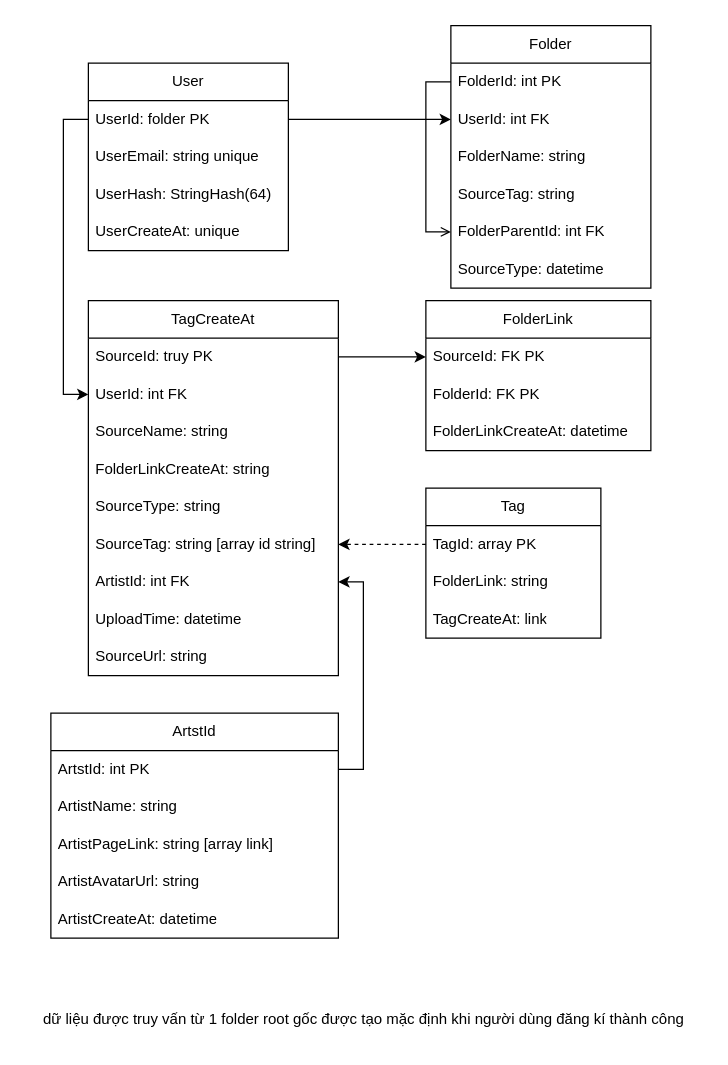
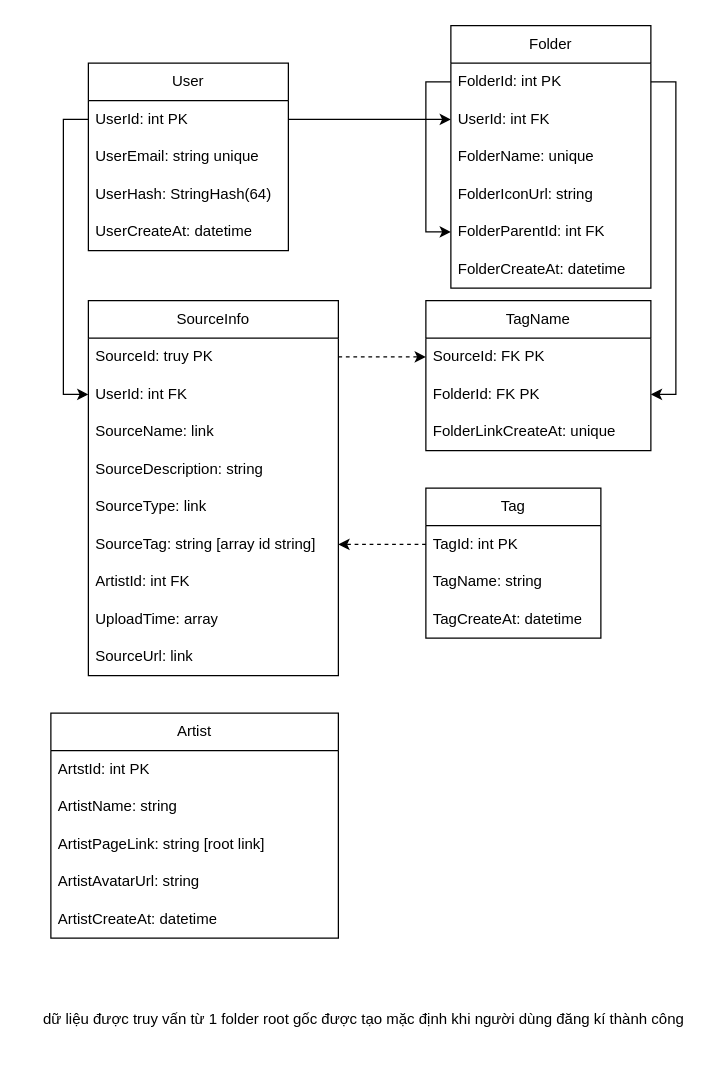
- <mxCell id="25" value="UserId: folder PK" style="text;strokeColor=none;fillColor=none;align=left;verticalAlign=middle;spacingLeft=4;spacingRight=4;overflow=hidden;points=[[0,0.5],[1,0.5]];portConstraint=eastwest;rotatable=0;whiteSpace=wrap;html=1;" parent="24" vertex="1"><mxGeometry y="30" width="160" height="30" as="geometry" /></mxCell>
+ <mxCell id="25" value="UserId: int PK" style="text;strokeColor=none;fillColor=none;align=left;verticalAlign=middle;spacingLeft=4;spacingRight=4;overflow=hidden;points=[[0,0.5],[1,0.5]];portConstraint=eastwest;rotatable=0;whiteSpace=wrap;html=1;" parent="24" vertex="1"><mxGeometry y="30" width="160" height="30" as="geometry" /></mxCell>
- <mxCell id="16" value="FolderName: string" style="text;strokeColor=none;fillColor=none;align=left;verticalAlign=middle;spacingLeft=4;spacingRight=4;overflow=hidden;points=[[0,0.5],[1,0.5]];portConstraint=eastwest;rotatable=0;whiteSpace=wrap;html=1;" parent="12" vertex="1"><mxGeometry y="90" width="160" height="30" as="geometry" /></mxCell>
+ <mxCell id="16" value="FolderName: unique" style="text;strokeColor=none;fillColor=none;align=left;verticalAlign=middle;spacingLeft=4;spacingRight=4;overflow=hidden;points=[[0,0.5],[1,0.5]];portConstraint=eastwest;rotatable=0;whiteSpace=wrap;html=1;" parent="12" vertex="1"><mxGeometry y="90" width="160" height="30" as="geometry" /></mxCell>
- <mxCell id="17" value="SourceTag: string" style="text;strokeColor=none;fillColor=none;align=left;verticalAlign=middle;spacingLeft=4;spacingRight=4;overflow=hidden;points=[[0,0.5],[1,0.5]];portConstraint=eastwest;rotatable=0;whiteSpace=wrap;html=1;" parent="12" vertex="1"><mxGeometry y="120" width="160" height="30" as="geometry" /></mxCell>
+ <mxCell id="17" value="FolderIconUrl: string" style="text;strokeColor=none;fillColor=none;align=left;verticalAlign=middle;spacingLeft=4;spacingRight=4;overflow=hidden;points=[[0,0.5],[1,0.5]];portConstraint=eastwest;rotatable=0;whiteSpace=wrap;html=1;" parent="12" vertex="1"><mxGeometry y="120" width="160" height="30" as="geometry" /></mxCell>
- <mxCell id="28" value="UserCreateAt: unique" style="text;strokeColor=none;fillColor=none;align=left;verticalAlign=middle;spacingLeft=4;spacingRight=4;overflow=hidden;points=[[0,0.5],[1,0.5]];portConstraint=eastwest;rotatable=0;whiteSpace=wrap;html=1;" parent="24" vertex="1"><mxGeometry y="120" width="160" height="30" as="geometry" /></mxCell>
+ <mxCell id="28" value="UserCreateAt: datetime" style="text;strokeColor=none;fillColor=none;align=left;verticalAlign=middle;spacingLeft=4;spacingRight=4;overflow=hidden;points=[[0,0.5],[1,0.5]];portConstraint=eastwest;rotatable=0;whiteSpace=wrap;html=1;" parent="24" vertex="1"><mxGeometry y="120" width="160" height="30" as="geometry" /></mxCell>
- <mxCell id="13" style="edgeStyle=orthogonalEdgeStyle;rounded=0;orthogonalLoop=1;jettySize=auto;html=1;entryX=0;entryY=0.5;entryDx=0;entryDy=0;endArrow=open;" parent="12" source="14" target="18" edge="1"><mxGeometry relative="1" as="geometry" /></mxCell>
+ <mxCell id="13" style="edgeStyle=orthogonalEdgeStyle;rounded=0;orthogonalLoop=1;jettySize=auto;html=1;entryX=0;entryY=0.5;entryDx=0;entryDy=0;" parent="12" source="14" target="18" edge="1"><mxGeometry relative="1" as="geometry" /></mxCell>
+ <mxCell id="31" style="edgeStyle=orthogonalEdgeStyle;rounded=0;orthogonalLoop=1;jettySize=auto;html=1;exitX=1;exitY=0.5;exitDx=0;exitDy=0;" parent="1" source="14" target="22" edge="1"><mxGeometry relative="1" as="geometry" /></mxCell>
- <mxCell id="19" value="SourceType: datetime" style="text;strokeColor=none;fillColor=none;align=left;verticalAlign=middle;spacingLeft=4;spacingRight=4;overflow=hidden;points=[[0,0.5],[1,0.5]];portConstraint=eastwest;rotatable=0;whiteSpace=wrap;html=1;" parent="12" vertex="1"><mxGeometry y="180" width="160" height="30" as="geometry" /></mxCell>
+ <mxCell id="19" value="FolderCreateAt: datetime" style="text;strokeColor=none;fillColor=none;align=left;verticalAlign=middle;spacingLeft=4;spacingRight=4;overflow=hidden;points=[[0,0.5],[1,0.5]];portConstraint=eastwest;rotatable=0;whiteSpace=wrap;html=1;" parent="12" vertex="1"><mxGeometry y="180" width="160" height="30" as="geometry" /></mxCell>
- <mxCell id="2" value="TagCreateAt" style="swimlane;fontStyle=0;childLayout=stackLayout;horizontal=1;startSize=30;horizontalStack=0;resizeParent=1;resizeParentMax=0;resizeLast=0;collapsible=1;marginBottom=0;whiteSpace=wrap;html=1;" parent="1" vertex="1"><mxGeometry x="70" y="240" width="200" height="300" as="geometry" /></mxCell>
+ <mxCell id="2" value="SourceInfo" style="swimlane;fontStyle=0;childLayout=stackLayout;horizontal=1;startSize=30;horizontalStack=0;resizeParent=1;resizeParentMax=0;resizeLast=0;collapsible=1;marginBottom=0;whiteSpace=wrap;html=1;" parent="1" vertex="1"><mxGeometry x="70" y="240" width="200" height="300" as="geometry" /></mxCell>
- <mxCell id="20" value="FolderLink" style="swimlane;fontStyle=0;childLayout=stackLayout;horizontal=1;startSize=30;horizontalStack=0;resizeParent=1;resizeParentMax=0;resizeLast=0;collapsible=1;marginBottom=0;whiteSpace=wrap;html=1;" parent="1" vertex="1"><mxGeometry x="340" y="240" width="180" height="120" as="geometry" /></mxCell>
+ <mxCell id="20" value="TagName" style="swimlane;fontStyle=0;childLayout=stackLayout;horizontal=1;startSize=30;horizontalStack=0;resizeParent=1;resizeParentMax=0;resizeLast=0;collapsible=1;marginBottom=0;whiteSpace=wrap;html=1;" parent="1" vertex="1"><mxGeometry x="340" y="240" width="180" height="120" as="geometry" /></mxCell>
- <mxCell id="32" style="edgeStyle=orthogonalEdgeStyle;rounded=0;orthogonalLoop=1;jettySize=auto;html=1;entryX=0;entryY=0.5;entryDx=0;entryDy=0;" parent="1" source="3" target="21" edge="1"><mxGeometry relative="1" as="geometry" /></mxCell>
+ <mxCell id="32" style="edgeStyle=orthogonalEdgeStyle;rounded=0;orthogonalLoop=1;jettySize=auto;html=1;entryX=0;entryY=0.5;entryDx=0;entryDy=0;dashed=1;" parent="1" source="3" target="21" edge="1"><mxGeometry relative="1" as="geometry" /></mxCell>
- <mxCell id="5" value="SourceName: string" style="text;strokeColor=none;fillColor=none;align=left;verticalAlign=middle;spacingLeft=4;spacingRight=4;overflow=hidden;points=[[0,0.5],[1,0.5]];portConstraint=eastwest;rotatable=0;whiteSpace=wrap;html=1;" parent="2" vertex="1"><mxGeometry y="90" width="200" height="30" as="geometry" /></mxCell>
+ <mxCell id="5" value="SourceName: link" style="text;strokeColor=none;fillColor=none;align=left;verticalAlign=middle;spacingLeft=4;spacingRight=4;overflow=hidden;points=[[0,0.5],[1,0.5]];portConstraint=eastwest;rotatable=0;whiteSpace=wrap;html=1;" parent="2" vertex="1"><mxGeometry y="90" width="200" height="30" as="geometry" /></mxCell>
- <mxCell id="23" value="FolderLinkCreateAt: datetime" style="text;strokeColor=none;fillColor=none;align=left;verticalAlign=middle;spacingLeft=4;spacingRight=4;overflow=hidden;points=[[0,0.5],[1,0.5]];portConstraint=eastwest;rotatable=0;whiteSpace=wrap;html=1;" parent="20" vertex="1"><mxGeometry y="90" width="180" height="30" as="geometry" /></mxCell>
+ <mxCell id="23" value="FolderLinkCreateAt: unique" style="text;strokeColor=none;fillColor=none;align=left;verticalAlign=middle;spacingLeft=4;spacingRight=4;overflow=hidden;points=[[0,0.5],[1,0.5]];portConstraint=eastwest;rotatable=0;whiteSpace=wrap;html=1;" parent="20" vertex="1"><mxGeometry y="90" width="180" height="30" as="geometry" /></mxCell>
- <mxCell id="6" value="FolderLinkCreateAt: string" style="text;strokeColor=none;fillColor=none;align=left;verticalAlign=middle;spacingLeft=4;spacingRight=4;overflow=hidden;points=[[0,0.5],[1,0.5]];portConstraint=eastwest;rotatable=0;whiteSpace=wrap;html=1;" parent="2" vertex="1"><mxGeometry y="120" width="200" height="30" as="geometry" /></mxCell>
+ <mxCell id="6" value="SourceDescription: string" style="text;strokeColor=none;fillColor=none;align=left;verticalAlign=middle;spacingLeft=4;spacingRight=4;overflow=hidden;points=[[0,0.5],[1,0.5]];portConstraint=eastwest;rotatable=0;whiteSpace=wrap;html=1;" parent="2" vertex="1"><mxGeometry y="120" width="200" height="30" as="geometry" /></mxCell>
- <mxCell id="7" value="SourceType: string" style="text;strokeColor=none;fillColor=none;align=left;verticalAlign=middle;spacingLeft=4;spacingRight=4;overflow=hidden;points=[[0,0.5],[1,0.5]];portConstraint=eastwest;rotatable=0;whiteSpace=wrap;html=1;" parent="2" vertex="1"><mxGeometry y="150" width="200" height="30" as="geometry" /></mxCell>
+ <mxCell id="7" value="SourceType: link" style="text;strokeColor=none;fillColor=none;align=left;verticalAlign=middle;spacingLeft=4;spacingRight=4;overflow=hidden;points=[[0,0.5],[1,0.5]];portConstraint=eastwest;rotatable=0;whiteSpace=wrap;html=1;" parent="2" vertex="1"><mxGeometry y="150" width="200" height="30" as="geometry" /></mxCell>
- <mxCell id="34" value="TagId: array PK" style="text;strokeColor=none;fillColor=none;align=left;verticalAlign=middle;spacingLeft=4;spacingRight=4;overflow=hidden;points=[[0,0.5],[1,0.5]];portConstraint=eastwest;rotatable=0;whiteSpace=wrap;html=1;" vertex="1" parent="33"><mxGeometry y="30" width="140" height="30" as="geometry" /></mxCell>
+ <mxCell id="34" value="TagId: int PK" style="text;strokeColor=none;fillColor=none;align=left;verticalAlign=middle;spacingLeft=4;spacingRight=4;overflow=hidden;points=[[0,0.5],[1,0.5]];portConstraint=eastwest;rotatable=0;whiteSpace=wrap;html=1;" vertex="1" parent="33"><mxGeometry y="30" width="140" height="30" as="geometry" /></mxCell>
- <mxCell id="35" value="FolderLink: string" style="text;strokeColor=none;fillColor=none;align=left;verticalAlign=middle;spacingLeft=4;spacingRight=4;overflow=hidden;points=[[0,0.5],[1,0.5]];portConstraint=eastwest;rotatable=0;whiteSpace=wrap;html=1;" vertex="1" parent="33"><mxGeometry y="60" width="140" height="30" as="geometry" /></mxCell>
+ <mxCell id="35" value="TagName: string" style="text;strokeColor=none;fillColor=none;align=left;verticalAlign=middle;spacingLeft=4;spacingRight=4;overflow=hidden;points=[[0,0.5],[1,0.5]];portConstraint=eastwest;rotatable=0;whiteSpace=wrap;html=1;" vertex="1" parent="33"><mxGeometry y="60" width="140" height="30" as="geometry" /></mxCell>
- <mxCell id="10" value="UploadTime: datetime" style="text;strokeColor=none;fillColor=none;align=left;verticalAlign=middle;spacingLeft=4;spacingRight=4;overflow=hidden;points=[[0,0.5],[1,0.5]];portConstraint=eastwest;rotatable=0;whiteSpace=wrap;html=1;" parent="2" vertex="1"><mxGeometry y="240" width="200" height="30" as="geometry" /></mxCell>
+ <mxCell id="10" value="UploadTime: array" style="text;strokeColor=none;fillColor=none;align=left;verticalAlign=middle;spacingLeft=4;spacingRight=4;overflow=hidden;points=[[0,0.5],[1,0.5]];portConstraint=eastwest;rotatable=0;whiteSpace=wrap;html=1;" parent="2" vertex="1"><mxGeometry y="240" width="200" height="30" as="geometry" /></mxCell>
- <mxCell id="36" value="TagCreateAt: link" style="text;strokeColor=none;fillColor=none;align=left;verticalAlign=middle;spacingLeft=4;spacingRight=4;overflow=hidden;points=[[0,0.5],[1,0.5]];portConstraint=eastwest;rotatable=0;whiteSpace=wrap;html=1;" vertex="1" parent="33"><mxGeometry y="90" width="140" height="30" as="geometry" /></mxCell>
+ <mxCell id="36" value="TagCreateAt: datetime" style="text;strokeColor=none;fillColor=none;align=left;verticalAlign=middle;spacingLeft=4;spacingRight=4;overflow=hidden;points=[[0,0.5],[1,0.5]];portConstraint=eastwest;rotatable=0;whiteSpace=wrap;html=1;" vertex="1" parent="33"><mxGeometry y="90" width="140" height="30" as="geometry" /></mxCell>
- <mxCell id="11" value="SourceUrl: string" style="text;strokeColor=none;fillColor=none;align=left;verticalAlign=middle;spacingLeft=4;spacingRight=4;overflow=hidden;points=[[0,0.5],[1,0.5]];portConstraint=eastwest;rotatable=0;whiteSpace=wrap;html=1;" parent="2" vertex="1"><mxGeometry y="270" width="200" height="30" as="geometry" /></mxCell>
+ <mxCell id="11" value="SourceUrl: link" style="text;strokeColor=none;fillColor=none;align=left;verticalAlign=middle;spacingLeft=4;spacingRight=4;overflow=hidden;points=[[0,0.5],[1,0.5]];portConstraint=eastwest;rotatable=0;whiteSpace=wrap;html=1;" parent="2" vertex="1"><mxGeometry y="270" width="200" height="30" as="geometry" /></mxCell>
- <mxCell id="44" style="edgeStyle=orthogonalEdgeStyle;rounded=0;orthogonalLoop=1;jettySize=auto;html=1;entryX=1;entryY=0.5;entryDx=0;entryDy=0;" edge="1" parent="1" source="39" target="9"><mxGeometry relative="1" as="geometry" /></mxCell>
- <mxCell id="38" value="ArtstId" style="swimlane;fontStyle=0;childLayout=stackLayout;horizontal=1;startSize=30;horizontalStack=0;resizeParent=1;resizeParentMax=0;resizeLast=0;collapsible=1;marginBottom=0;whiteSpace=wrap;html=1;" vertex="1" parent="1"><mxGeometry x="40" y="570" width="230" height="180" as="geometry" /></mxCell>
+ <mxCell id="38" value="Artist" style="swimlane;fontStyle=0;childLayout=stackLayout;horizontal=1;startSize=30;horizontalStack=0;resizeParent=1;resizeParentMax=0;resizeLast=0;collapsible=1;marginBottom=0;whiteSpace=wrap;html=1;" vertex="1" parent="1"><mxGeometry x="40" y="570" width="230" height="180" as="geometry" /></mxCell>
- <mxCell id="41" value="ArtistPageLink: string [array link]" style="text;strokeColor=none;fillColor=none;align=left;verticalAlign=middle;spacingLeft=4;spacingRight=4;overflow=hidden;points=[[0,0.5],[1,0.5]];portConstraint=eastwest;rotatable=0;whiteSpace=wrap;html=1;" vertex="1" parent="38"><mxGeometry y="90" width="230" height="30" as="geometry" /></mxCell>
+ <mxCell id="41" value="ArtistPageLink: string [root link]" style="text;strokeColor=none;fillColor=none;align=left;verticalAlign=middle;spacingLeft=4;spacingRight=4;overflow=hidden;points=[[0,0.5],[1,0.5]];portConstraint=eastwest;rotatable=0;whiteSpace=wrap;html=1;" vertex="1" parent="38"><mxGeometry y="90" width="230" height="30" as="geometry" /></mxCell>
